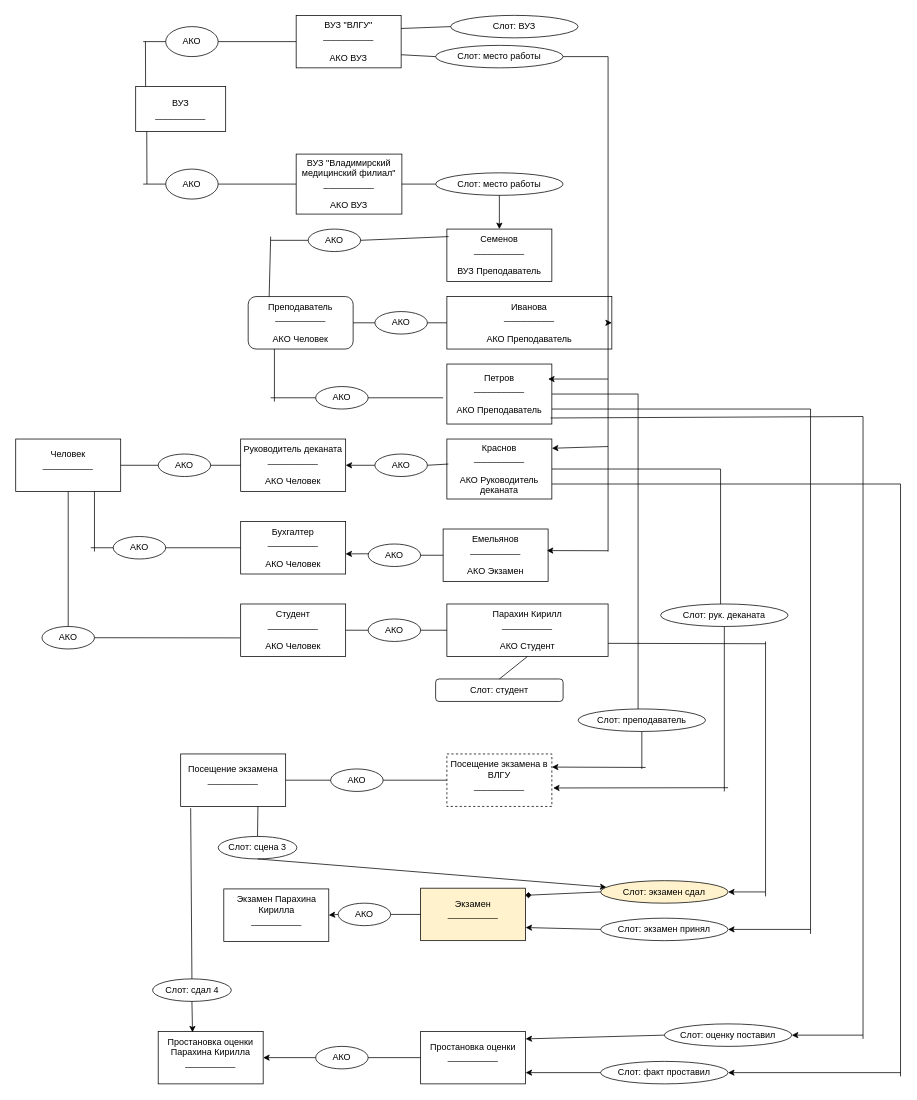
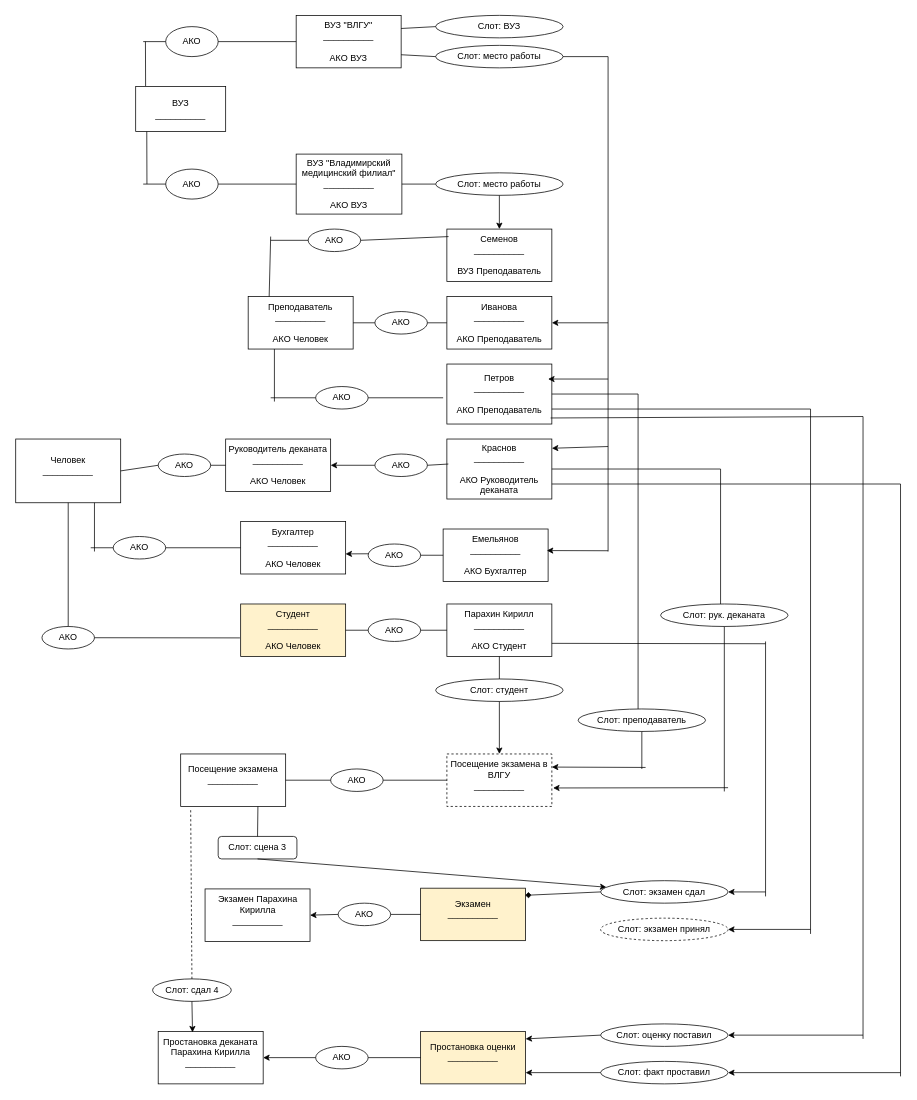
- <mxCell id="13" value="Слот: ВУЗ" style="ellipse;whiteSpace=wrap;html=1;" vertex="1" parent="1"><mxGeometry x="600" y="20" width="170" height="30" as="geometry" /></mxCell>
+ <mxCell id="13" value="Слот: ВУЗ" style="ellipse;whiteSpace=wrap;html=1;" vertex="1" parent="1"><mxGeometry x="580" y="20" width="170" height="30" as="geometry" /></mxCell>
- <mxCell id="20" value="Преподаватель&lt;br&gt;__________&lt;br&gt;&lt;br&gt;АКО Человек" style="whiteSpace=wrap;html=1;rounded=1;" vertex="1" parent="1"><mxGeometry x="330" y="395" width="140" height="70" as="geometry" /></mxCell>
+ <mxCell id="20" value="Преподаватель&lt;br&gt;__________&lt;br&gt;&lt;br&gt;АКО Человек" style="rounded=0;whiteSpace=wrap;html=1;" vertex="1" parent="1"><mxGeometry x="330" y="395" width="140" height="70" as="geometry" /></mxCell>
- <mxCell id="25" value="Иванова&lt;br&gt;__________&lt;br&gt;&lt;br&gt;АКО Преподаватель" style="rounded=0;whiteSpace=wrap;html=1;" vertex="1" parent="1"><mxGeometry x="595" y="395" width="220" height="70" as="geometry" /></mxCell>
+ <mxCell id="25" value="Иванова&lt;br&gt;__________&lt;br&gt;&lt;br&gt;АКО Преподаватель" style="rounded=0;whiteSpace=wrap;html=1;" vertex="1" parent="1"><mxGeometry x="595" y="395" width="140" height="70" as="geometry" /></mxCell>
- <mxCell id="34" value="Человек&lt;br&gt;__________&lt;div&gt;&lt;br&gt;&lt;/div&gt;" style="rounded=0;whiteSpace=wrap;html=1;" vertex="1" parent="1"><mxGeometry x="20" y="585" width="140" height="70" as="geometry" /></mxCell>
+ <mxCell id="34" value="Человек&lt;br&gt;__________&lt;div&gt;&lt;br&gt;&lt;/div&gt;" style="rounded=0;whiteSpace=wrap;html=1;" vertex="1" parent="1"><mxGeometry x="20" y="585" width="140" height="85" as="geometry" /></mxCell>
- <mxCell id="35" value="Руководитель деканата&lt;br&gt;__________&lt;br&gt;&lt;br&gt;АКО Человек" style="rounded=0;whiteSpace=wrap;html=1;" vertex="1" parent="1"><mxGeometry x="320" y="585" width="140" height="70" as="geometry" /></mxCell>
+ <mxCell id="35" value="Руководитель деканата&lt;br&gt;__________&lt;br&gt;&lt;br&gt;АКО Человек" style="rounded=0;whiteSpace=wrap;html=1;" vertex="1" parent="1"><mxGeometry x="300" y="585" width="140" height="70" as="geometry" /></mxCell>
- <mxCell id="77" value="Емельянов&lt;br&gt;__________&lt;br&gt;&lt;br&gt;АКО Экзамен" style="rounded=0;whiteSpace=wrap;html=1;" vertex="1" parent="1"><mxGeometry x="590" y="705" width="140" height="70" as="geometry" /></mxCell>
+ <mxCell id="77" value="Емельянов&lt;br&gt;__________&lt;br&gt;&lt;br&gt;АКО Бухгалтер" style="rounded=0;whiteSpace=wrap;html=1;" vertex="1" parent="1"><mxGeometry x="590" y="705" width="140" height="70" as="geometry" /></mxCell>
- <mxCell id="37" value="Студент&lt;br&gt;__________&lt;br&gt;&lt;br&gt;АКО Человек" style="rounded=0;whiteSpace=wrap;html=1;" vertex="1" parent="1"><mxGeometry x="320" y="805" width="140" height="70" as="geometry" /></mxCell>
+ <mxCell id="37" value="Студент&lt;br&gt;__________&lt;br&gt;&lt;br&gt;АКО Человек" style="rounded=0;whiteSpace=wrap;html=1;fillColor=#fff2cc;" vertex="1" parent="1"><mxGeometry x="320" y="805" width="140" height="70" as="geometry" /></mxCell>
- <mxCell id="48" value="Парахин Кирилл&lt;br&gt;__________&lt;br&gt;&lt;br&gt;АКО Студент" style="rounded=0;whiteSpace=wrap;html=1;" vertex="1" parent="1"><mxGeometry x="595" y="805" width="215" height="70" as="geometry" /></mxCell>
+ <mxCell id="48" value="Парахин Кирилл&lt;br&gt;__________&lt;br&gt;&lt;br&gt;АКО Студент" style="rounded=0;whiteSpace=wrap;html=1;" vertex="1" parent="1"><mxGeometry x="595" y="805" width="140" height="70" as="geometry" /></mxCell>
- <mxCell id="61" value="Слот: студент" style="whiteSpace=wrap;html=1;rounded=1;" vertex="1" parent="1"><mxGeometry x="580" y="905" width="170" height="30" as="geometry" /></mxCell>
+ <mxCell id="61" value="Слот: студент" style="ellipse;whiteSpace=wrap;html=1;" vertex="1" parent="1"><mxGeometry x="580" y="905" width="170" height="30" as="geometry" /></mxCell>
+ <mxCell id="63" value="" style="endArrow=classic;html=1;rounded=0;exitX=0.5;exitY=1;exitDx=0;exitDy=0;entryX=0.5;entryY=0;entryDx=0;entryDy=0;" edge="1" parent="1" source="61" target="60"><mxGeometry width="50" height="50" relative="1" as="geometry"><mxPoint x="500" y="895" as="sourcePoint" /><mxPoint x="550" y="845" as="targetPoint" /></mxGeometry></mxCell>
- <mxCell id="73" value="Слот: сцена 3" style="ellipse;whiteSpace=wrap;html=1;" vertex="1" parent="1"><mxGeometry x="290" y="1115" width="105" height="30" as="geometry" /></mxCell>
+ <mxCell id="73" value="Слот: сцена 3" style="whiteSpace=wrap;html=1;rounded=1;" vertex="1" parent="1"><mxGeometry x="290" y="1115" width="105" height="30" as="geometry" /></mxCell>
- <mxCell id="95" value="Слот: экзамен сдал" style="ellipse;whiteSpace=wrap;html=1;fillColor=#fff2cc;" vertex="1" parent="1"><mxGeometry x="800" y="1174" width="170" height="30" as="geometry" /></mxCell>
+ <mxCell id="95" value="Слот: экзамен сдал" style="ellipse;whiteSpace=wrap;html=1;" vertex="1" parent="1"><mxGeometry x="800" y="1174" width="170" height="30" as="geometry" /></mxCell>
- <mxCell id="85" value="" style="endArrow=none;html=1;rounded=0;entryX=0.095;entryY=1.033;entryDx=0;entryDy=0;entryPerimeter=0;exitX=0.5;exitY=0;exitDx=0;exitDy=0;" edge="1" parent="1" source="84" target="59"><mxGeometry width="50" height="50" relative="1" as="geometry"><mxPoint x="500" y="1255" as="sourcePoint" /><mxPoint x="550" y="1205" as="targetPoint" /></mxGeometry></mxCell>
+ <mxCell id="85" value="" style="endArrow=none;html=1;rounded=0;entryX=0.095;entryY=1.033;entryDx=0;entryDy=0;entryPerimeter=0;exitX=0.5;exitY=0;exitDx=0;exitDy=0;dashed=1;" edge="1" parent="1" source="84" target="59"><mxGeometry width="50" height="50" relative="1" as="geometry"><mxPoint x="500" y="1255" as="sourcePoint" /><mxPoint x="550" y="1205" as="targetPoint" /></mxGeometry></mxCell>
- <mxCell id="72" value="Экзамен Парахина Кирилла&lt;br&gt;__________&lt;br&gt;&lt;div&gt;&lt;br&gt;&lt;/div&gt;" style="rounded=0;whiteSpace=wrap;html=1;" vertex="1" parent="1"><mxGeometry x="297.5" y="1185" width="140" height="70" as="geometry" /></mxCell>
+ <mxCell id="72" value="Экзамен Парахина Кирилла&lt;br&gt;__________&lt;br&gt;&lt;div&gt;&lt;br&gt;&lt;/div&gt;" style="rounded=0;whiteSpace=wrap;html=1;" vertex="1" parent="1"><mxGeometry x="272.5" y="1185" width="140" height="70" as="geometry" /></mxCell>
- <mxCell id="100" value="" style="endArrow=classic;html=1;rounded=0;exitX=0;exitY=0.5;exitDx=0;exitDy=0;entryX=1;entryY=0.75;entryDx=0;entryDy=0;" edge="1" parent="1" source="96" target="89"><mxGeometry width="50" height="50" relative="1" as="geometry"><mxPoint x="500" y="1255" as="sourcePoint" /><mxPoint x="550" y="1205" as="targetPoint" /></mxGeometry></mxCell>
- <mxCell id="96" value="Слот: экзамен принял" style="ellipse;whiteSpace=wrap;html=1;" vertex="1" parent="1"><mxGeometry x="800" y="1224" width="170" height="30" as="geometry" /></mxCell>
+ <mxCell id="96" value="Слот: экзамен принял" style="ellipse;whiteSpace=wrap;html=1;dashed=1;" vertex="1" parent="1"><mxGeometry x="800" y="1224" width="170" height="30" as="geometry" /></mxCell>
- <mxCell id="97" value="Слот: оценку поставил" style="ellipse;whiteSpace=wrap;html=1;" vertex="1" parent="1"><mxGeometry x="885" y="1365" width="170" height="30" as="geometry" /></mxCell>
+ <mxCell id="97" value="Слот: оценку поставил" style="ellipse;whiteSpace=wrap;html=1;" vertex="1" parent="1"><mxGeometry x="800" y="1365" width="170" height="30" as="geometry" /></mxCell>
- <mxCell id="83" value="Простановка оценки&lt;br&gt;Парахина Кирилла&lt;br&gt;__________&lt;br&gt;&lt;div&gt;&lt;br&gt;&lt;/div&gt;" style="rounded=0;whiteSpace=wrap;html=1;" vertex="1" parent="1"><mxGeometry x="210" y="1375" width="140" height="70" as="geometry" /></mxCell>
+ <mxCell id="83" value="Простановка деканата&lt;br&gt;Парахина Кирилла&lt;br&gt;__________&lt;br&gt;&lt;div&gt;&lt;br&gt;&lt;/div&gt;" style="rounded=0;whiteSpace=wrap;html=1;" vertex="1" parent="1"><mxGeometry x="210" y="1375" width="140" height="70" as="geometry" /></mxCell>
- <mxCell id="90" value="Простановка оценки&lt;br&gt;__________&lt;br&gt;&lt;div&gt;&lt;br&gt;&lt;/div&gt;" style="rounded=0;whiteSpace=wrap;html=1;" vertex="1" parent="1"><mxGeometry x="560" y="1375" width="140" height="70" as="geometry" /></mxCell>
+ <mxCell id="90" value="Простановка оценки&lt;br&gt;__________&lt;br&gt;&lt;div&gt;&lt;br&gt;&lt;/div&gt;" style="rounded=0;whiteSpace=wrap;html=1;fillColor=#fff2cc;" vertex="1" parent="1"><mxGeometry x="560" y="1375" width="140" height="70" as="geometry" /></mxCell>
